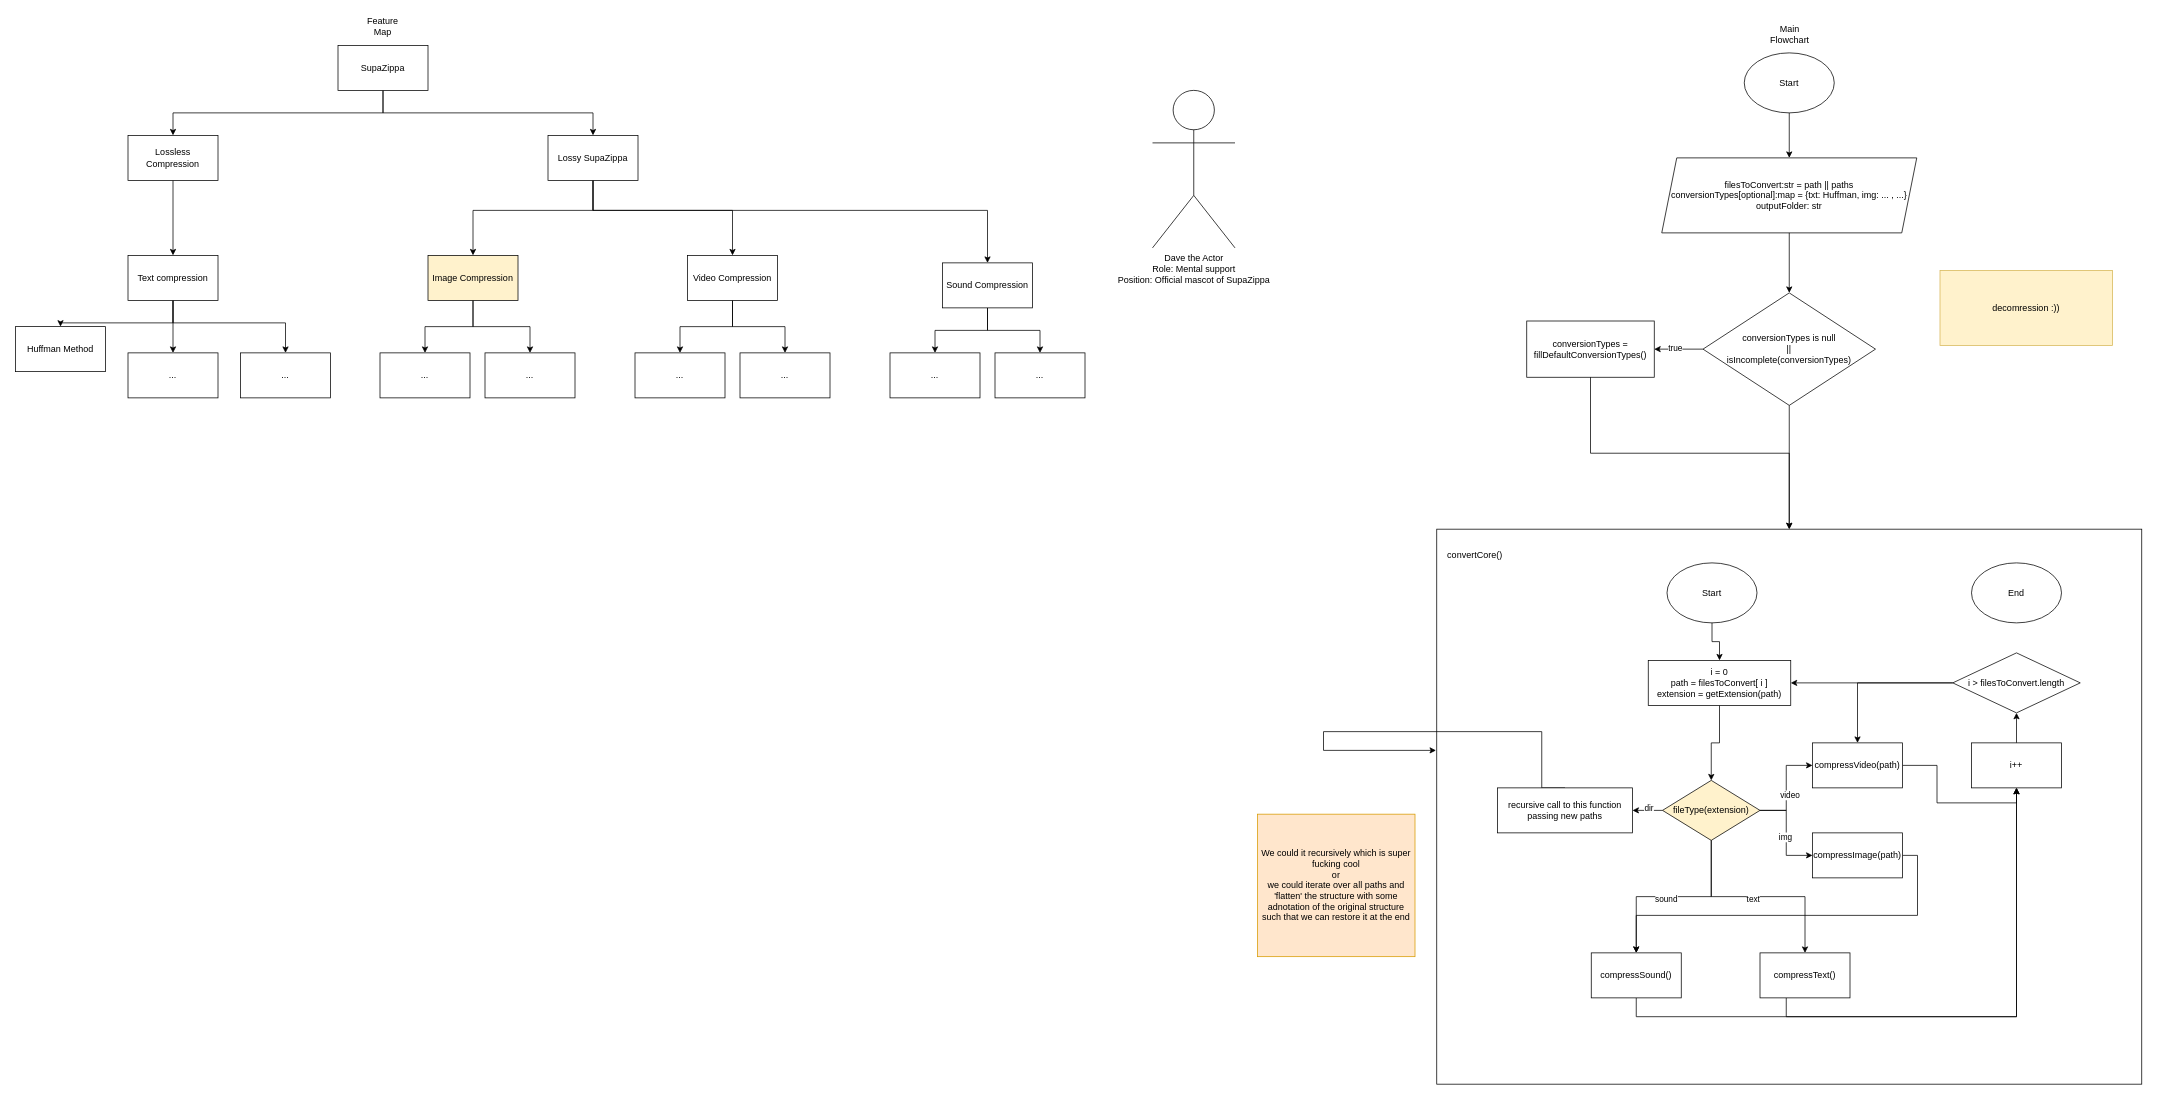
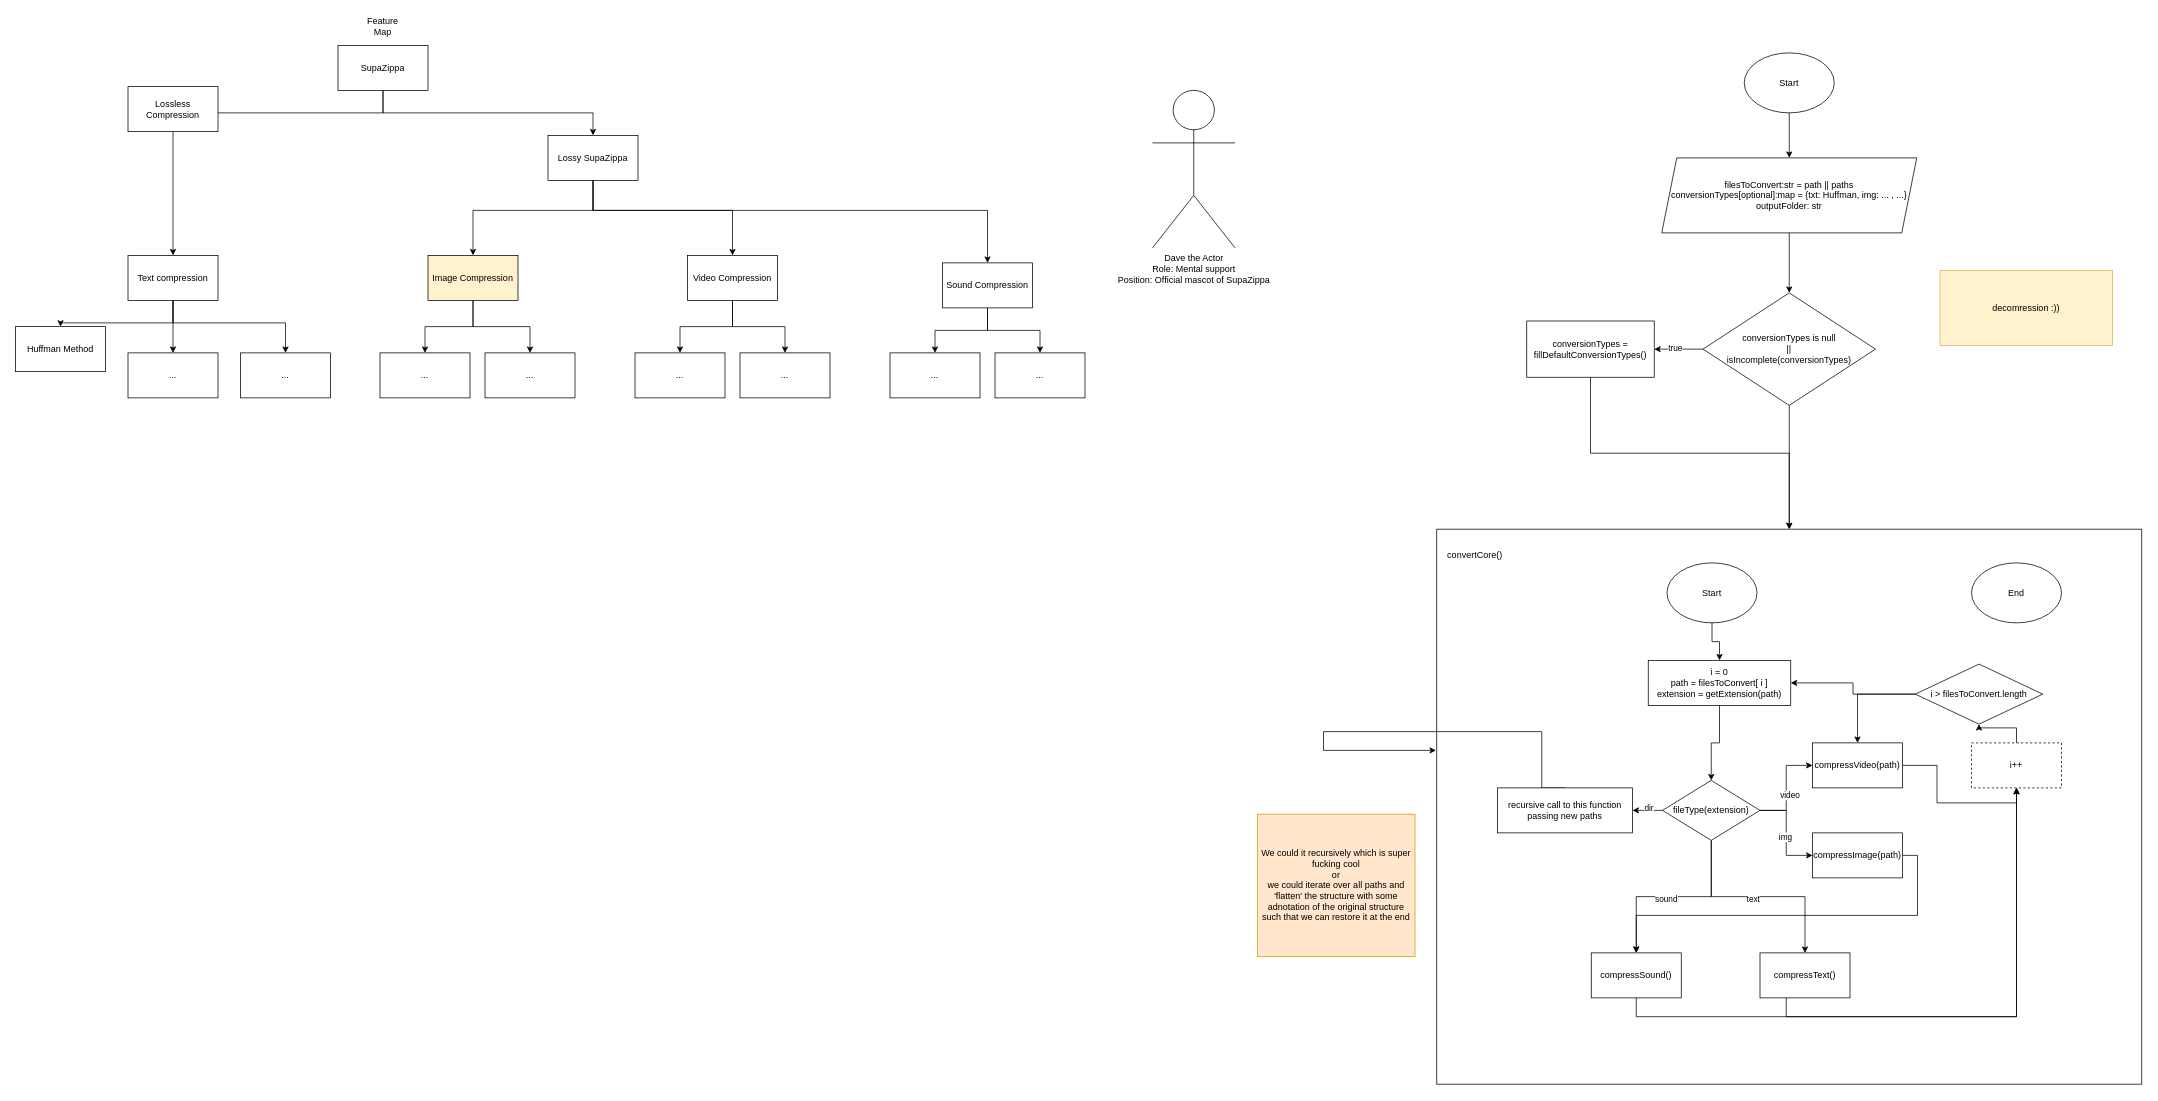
- <mxCell id="25" value="Main Flowchart" style="text;html=1;align=center;verticalAlign=middle;whiteSpace=wrap;rounded=0;" vertex="1" parent="1"><mxGeometry x="2356" y="30" width="60" height="30" as="geometry" /></mxCell>
- <mxCell id="23" value="Lossless Compression" style="rounded=0;whiteSpace=wrap;html=1;" vertex="1" parent="1"><mxGeometry x="170" y="180" width="120" height="60" as="geometry" /></mxCell>
+ <mxCell id="23" value="Lossless Compression" style="rounded=0;whiteSpace=wrap;html=1;" vertex="1" parent="1"><mxGeometry x="170" y="115" width="120" height="60" as="geometry" /></mxCell>
- <mxCell id="71" value="i &amp;gt; filesToConvert.length" style="rhombus;whiteSpace=wrap;html=1;" vertex="1" parent="40"><mxGeometry x="927" y="164.94" width="170" height="80" as="geometry" /></mxCell>
+ <mxCell id="71" value="i &amp;gt; filesToConvert.length" style="rhombus;whiteSpace=wrap;html=1;" vertex="1" parent="40"><mxGeometry x="877" y="179.94" width="170" height="80" as="geometry" /></mxCell>
- <mxCell id="74" value="i++" style="rounded=0;whiteSpace=wrap;html=1;" vertex="1" parent="40"><mxGeometry x="952" y="284.94" width="120" height="60" as="geometry" /></mxCell>
+ <mxCell id="74" value="i++" style="rounded=0;whiteSpace=wrap;html=1;dashed=1;" vertex="1" parent="40"><mxGeometry x="952" y="284.94" width="120" height="60" as="geometry" /></mxCell>
- <mxCell id="45" value="fileType(extension)" style="rhombus;whiteSpace=wrap;html=1;fillColor=#fff2cc;" vertex="1" parent="40"><mxGeometry x="540" y="334.94" width="130" height="80" as="geometry" /></mxCell>
+ <mxCell id="45" value="fileType(extension)" style="rhombus;whiteSpace=wrap;html=1;" vertex="1" parent="40"><mxGeometry x="540" y="334.94" width="130" height="80" as="geometry" /></mxCell>
